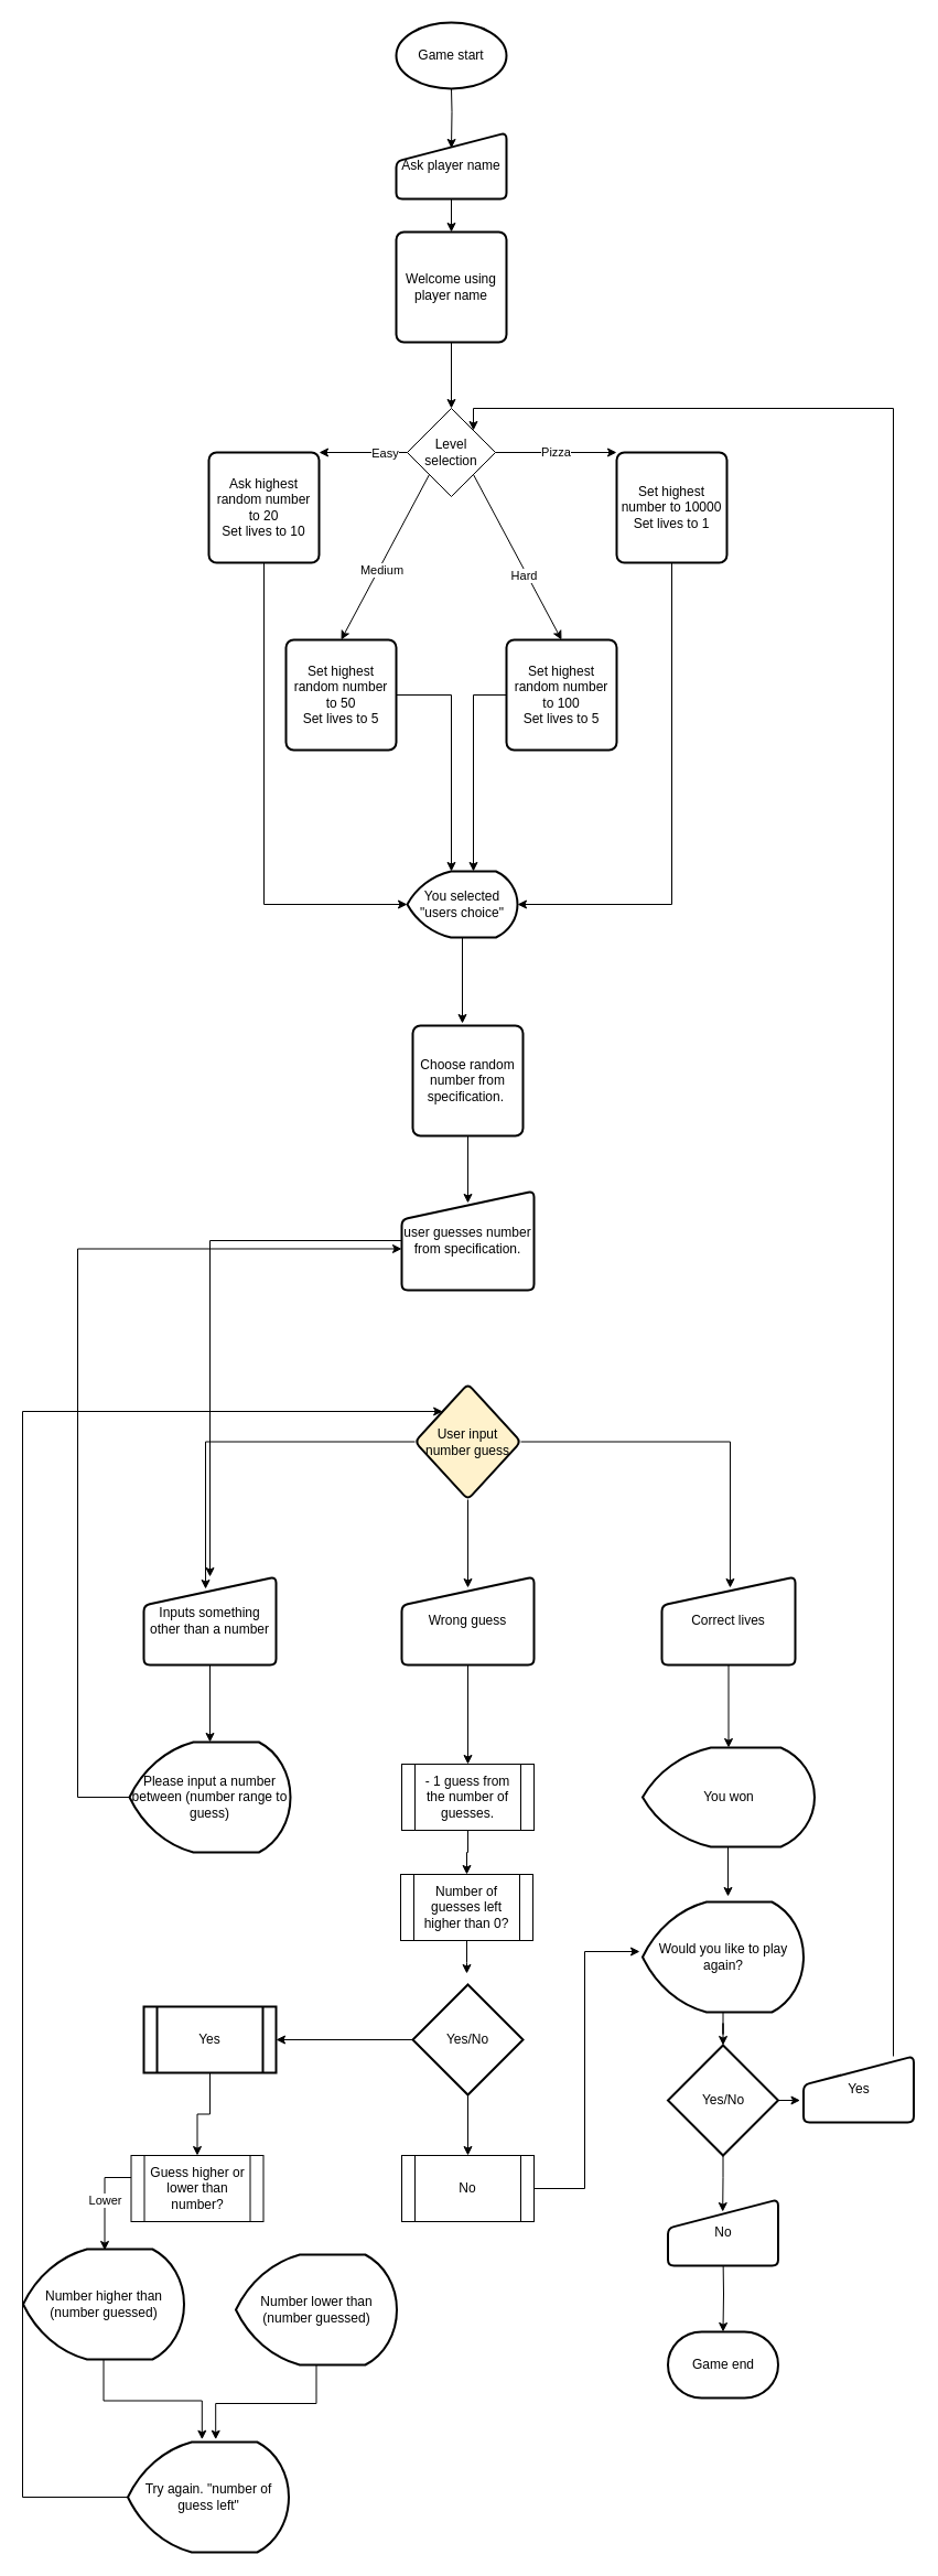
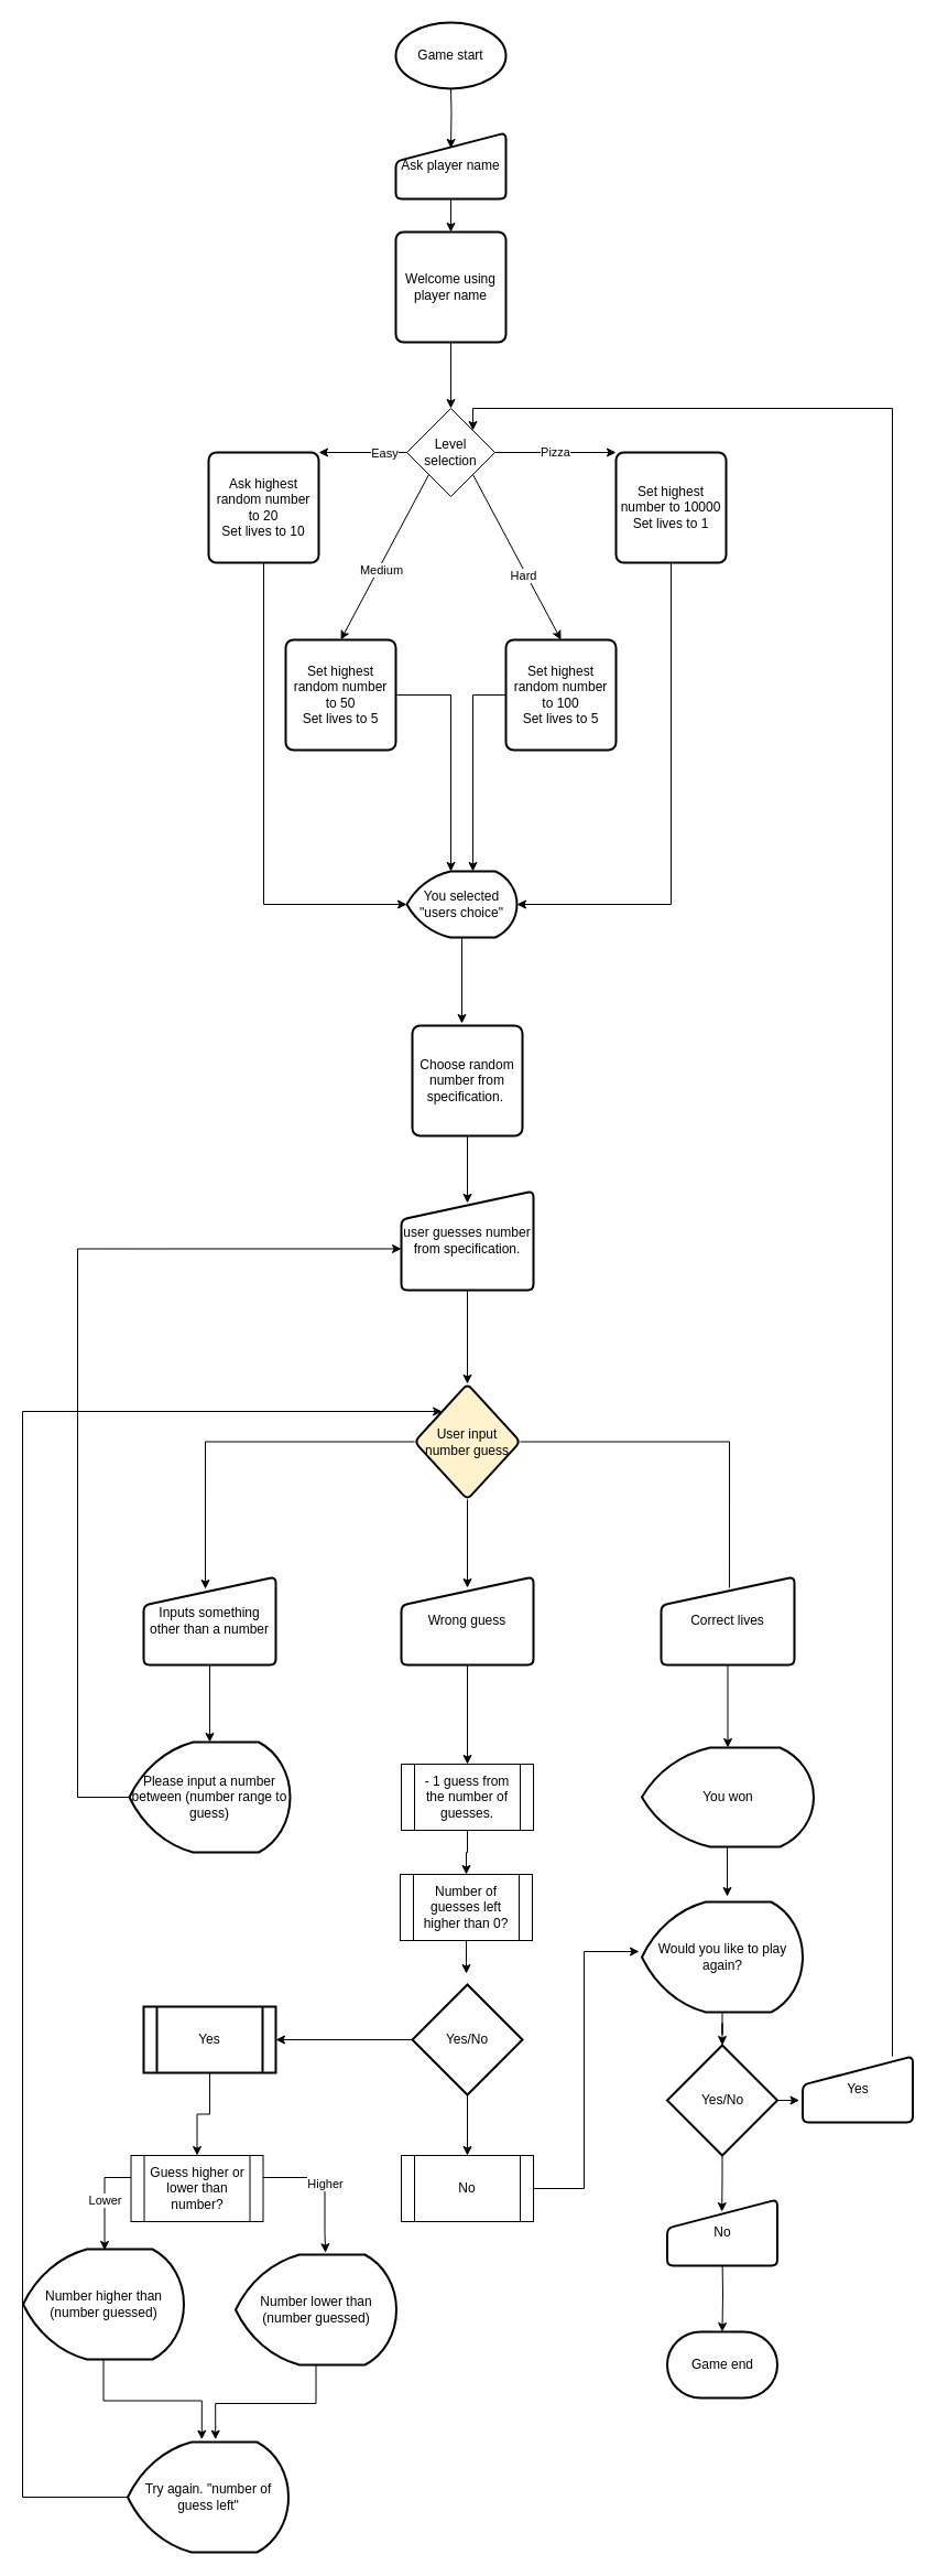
- <mxCell id="27" value="" style="edgeStyle=orthogonalEdgeStyle;rounded=0;orthogonalLoop=1;jettySize=auto;html=1;" edge="1" parent="1" source="28" target="38"><mxGeometry relative="1" as="geometry" /></mxCell>
+ <mxCell id="27" value="" style="edgeStyle=orthogonalEdgeStyle;rounded=0;orthogonalLoop=1;jettySize=auto;html=1;" edge="1" parent="1" source="28" target="32"><mxGeometry relative="1" as="geometry" /></mxCell>
- <mxCell id="30" style="edgeStyle=orthogonalEdgeStyle;rounded=0;orthogonalLoop=1;jettySize=auto;html=1;entryX=0.512;entryY=0.125;entryDx=0;entryDy=0;entryPerimeter=0;" edge="1" parent="1" source="32" target="34"><mxGeometry relative="1" as="geometry" /></mxCell>
+ <mxCell id="30" style="edgeStyle=orthogonalEdgeStyle;rounded=0;orthogonalLoop=1;jettySize=auto;html=1;entryX=0.512;entryY=0.125;entryDx=0;entryDy=0;entryPerimeter=0;endArrow=none;" edge="1" parent="1" source="32" target="34"><mxGeometry relative="1" as="geometry" /></mxCell>
+ <mxCell id="44" value="Higher" style="edgeStyle=orthogonalEdgeStyle;rounded=0;orthogonalLoop=1;jettySize=auto;html=1;entryX=0.559;entryY=-0.018;entryDx=0;entryDy=0;entryPerimeter=0;" edge="1" parent="1" source="45" target="49"><mxGeometry relative="1" as="geometry"><Array as="points"><mxPoint x="294.5" y="1975" /><mxPoint x="294.5" y="2025" /></Array></mxGeometry></mxCell>
